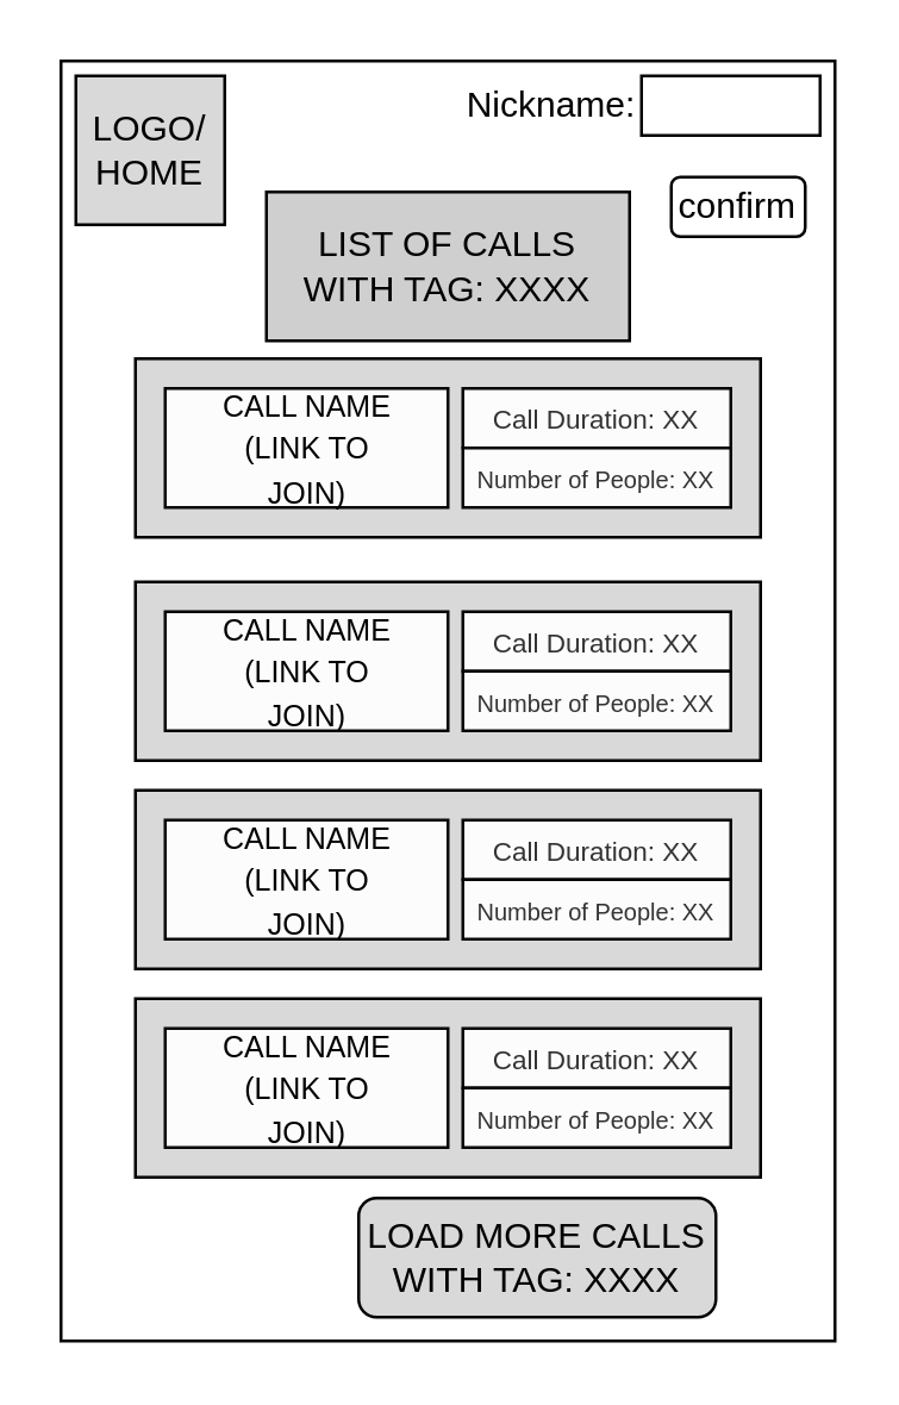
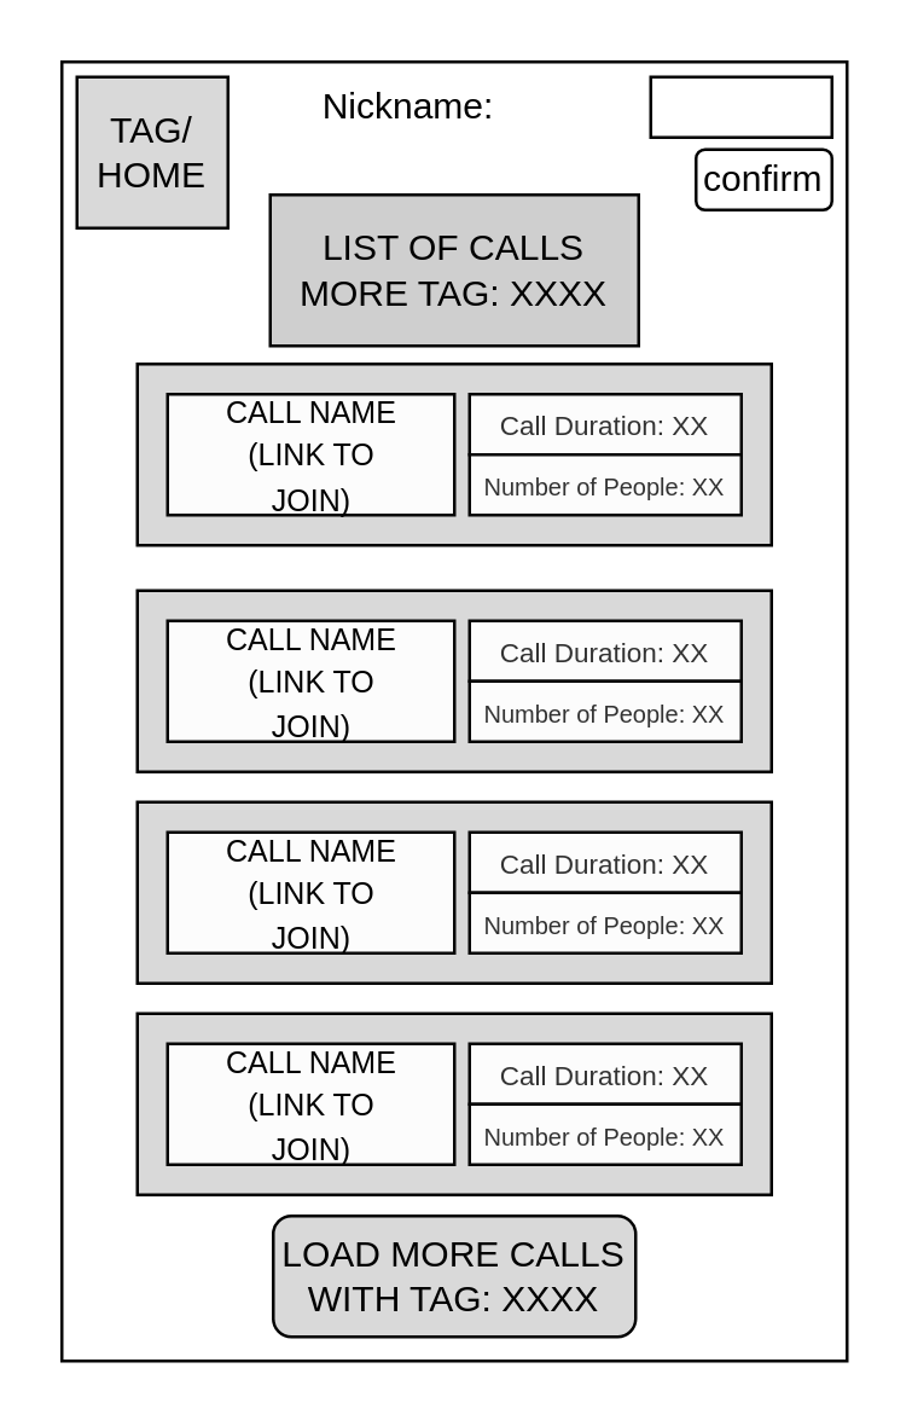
- <mxCell id="27" value="Nickname:" style="text;html=1;strokeColor=none;fillColor=none;align=center;verticalAlign=middle;whiteSpace=wrap;rounded=0;" vertex="1" parent="1"><mxGeometry x="165" y="25" width="40" height="20" as="geometry" /></mxCell>
+ <mxCell id="27" value="Nickname:" style="text;html=1;strokeColor=none;fillColor=none;align=center;verticalAlign=middle;whiteSpace=wrap;rounded=0;" vertex="1" parent="1"><mxGeometry x="115" y="25" width="40" height="20" as="geometry" /></mxCell>
- <mxCell id="24" value="&lt;div&gt;LOGO/&lt;/div&gt;&lt;div&gt;HOME&lt;/div&gt;" style="rounded=0;whiteSpace=wrap;html=1;fillColor=#D9D9D9;" parent="1" vertex="1"><mxGeometry x="25" y="25" width="50" height="50" as="geometry" /></mxCell>
+ <mxCell id="24" value="&lt;div&gt;TAG/&lt;/div&gt;&lt;div&gt;HOME&lt;/div&gt;" style="rounded=0;whiteSpace=wrap;html=1;fillColor=#D9D9D9;" parent="1" vertex="1"><mxGeometry x="25" y="25" width="50" height="50" as="geometry" /></mxCell>
- <mxCell id="26" value="confirm" style="rounded=1;whiteSpace=wrap;html=1;" vertex="1" parent="1"><mxGeometry x="225" y="59" width="45" height="20" as="geometry" /></mxCell>
+ <mxCell id="26" value="confirm" style="rounded=1;whiteSpace=wrap;html=1;" vertex="1" parent="1"><mxGeometry x="230" y="49" width="45" height="20" as="geometry" /></mxCell>
- <mxCell id="25" value="LIST OF CALLS WITH TAG: XXXX" style="rounded=0;whiteSpace=wrap;html=1;fillColor=#CFCFCF;" parent="1" vertex="1"><mxGeometry x="89" y="64" width="122" height="50" as="geometry" /></mxCell>
+ <mxCell id="25" value="LIST OF CALLS MORE TAG: XXXX" style="rounded=0;whiteSpace=wrap;html=1;fillColor=#CFCFCF;" parent="1" vertex="1"><mxGeometry x="89" y="64" width="122" height="50" as="geometry" /></mxCell>
- <mxCell id="8" value="LOAD MORE CALLS WITH TAG: XXXX" style="rounded=1;whiteSpace=wrap;html=1;fillColor=#D9D9D9;" parent="1" vertex="1"><mxGeometry x="120" y="402" width="120" height="40" as="geometry" /></mxCell>
+ <mxCell id="8" value="LOAD MORE CALLS WITH TAG: XXXX" style="rounded=1;whiteSpace=wrap;html=1;fillColor=#D9D9D9;" parent="1" vertex="1"><mxGeometry x="90" y="402" width="120" height="40" as="geometry" /></mxCell>
